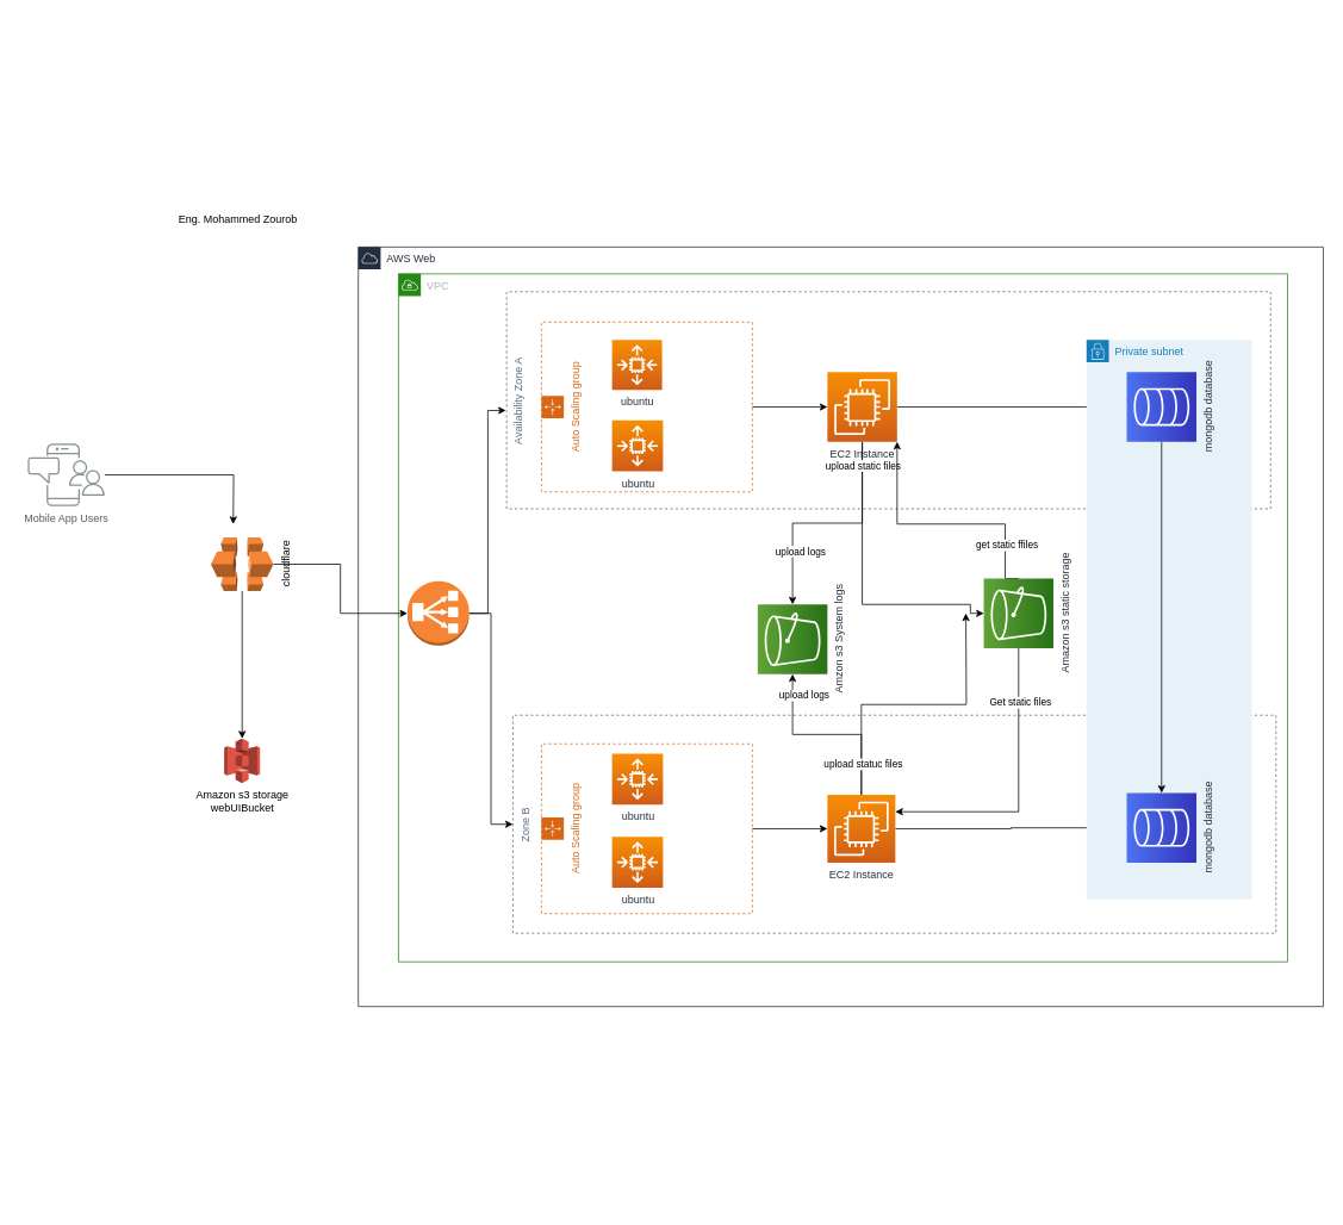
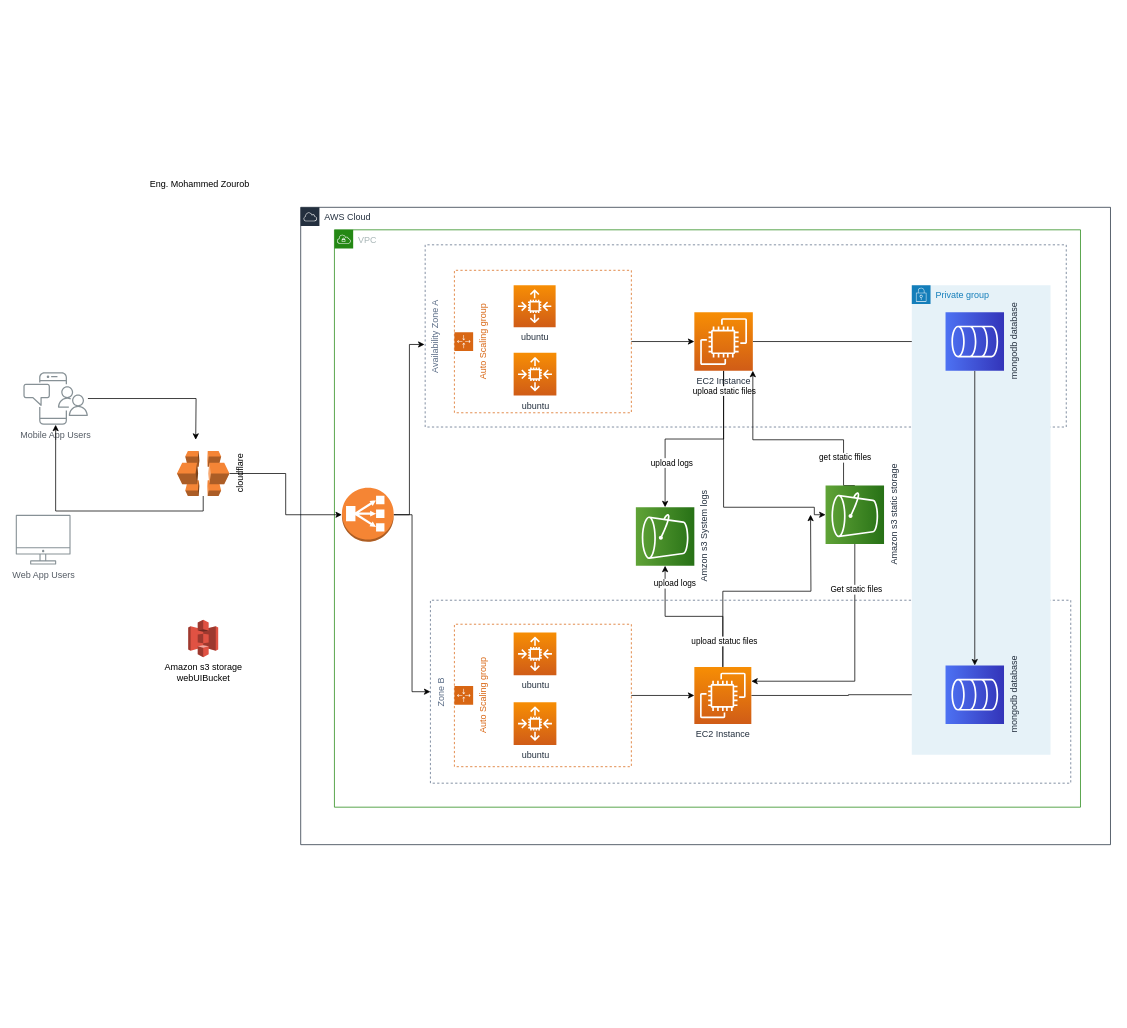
- <mxCell id="5" value="AWS Web" style="points=[[0,0],[0.25,0],[0.5,0],[0.75,0],[1,0],[1,0.25],[1,0.5],[1,0.75],[1,1],[0.75,1],[0.5,1],[0.25,1],[0,1],[0,0.75],[0,0.5],[0,0.25]];outlineConnect=0;gradientColor=none;html=1;whiteSpace=wrap;fontSize=12;fontStyle=0;container=1;pointerEvents=0;collapsible=0;recursiveResize=0;shape=mxgraph.aws4.group;grIcon=mxgraph.aws4.group_aws_cloud;strokeColor=#232F3E;fillColor=none;verticalAlign=top;align=left;spacingLeft=30;fontColor=#232F3E;dashed=0;" vertex="1" parent="1"><mxGeometry x="400" y="276" width="1080" height="850" as="geometry" /></mxCell>
+ <mxCell id="5" value="AWS Cloud" style="points=[[0,0],[0.25,0],[0.5,0],[0.75,0],[1,0],[1,0.25],[1,0.5],[1,0.75],[1,1],[0.75,1],[0.5,1],[0.25,1],[0,1],[0,0.75],[0,0.5],[0,0.25]];outlineConnect=0;gradientColor=none;html=1;whiteSpace=wrap;fontSize=12;fontStyle=0;container=1;pointerEvents=0;collapsible=0;recursiveResize=0;shape=mxgraph.aws4.group;grIcon=mxgraph.aws4.group_aws_cloud;strokeColor=#232F3E;fillColor=none;verticalAlign=top;align=left;spacingLeft=30;fontColor=#232F3E;dashed=0;" vertex="1" parent="1"><mxGeometry x="400" y="276" width="1080" height="850" as="geometry" /></mxCell>
- <mxCell id="35" value="Private subnet" style="points=[[0,0],[0.25,0],[0.5,0],[0.75,0],[1,0],[1,0.25],[1,0.5],[1,0.75],[1,1],[0.75,1],[0.5,1],[0.25,1],[0,1],[0,0.75],[0,0.5],[0,0.25]];outlineConnect=0;gradientColor=none;html=1;whiteSpace=wrap;fontSize=12;fontStyle=0;container=1;pointerEvents=0;collapsible=0;recursiveResize=0;shape=mxgraph.aws4.group;grIcon=mxgraph.aws4.group_security_group;grStroke=0;strokeColor=#147EBA;fillColor=#E6F2F8;verticalAlign=top;align=left;spacingLeft=30;fontColor=#147EBA;dashed=0;" vertex="1" parent="6"><mxGeometry x="770" y="74" width="185" height="626" as="geometry" /></mxCell>
+ <mxCell id="35" value="Private group" style="points=[[0,0],[0.25,0],[0.5,0],[0.75,0],[1,0],[1,0.25],[1,0.5],[1,0.75],[1,1],[0.75,1],[0.5,1],[0.25,1],[0,1],[0,0.75],[0,0.5],[0,0.25]];outlineConnect=0;gradientColor=none;html=1;whiteSpace=wrap;fontSize=12;fontStyle=0;container=1;pointerEvents=0;collapsible=0;recursiveResize=0;shape=mxgraph.aws4.group;grIcon=mxgraph.aws4.group_security_group;grStroke=0;strokeColor=#147EBA;fillColor=#E6F2F8;verticalAlign=top;align=left;spacingLeft=30;fontColor=#147EBA;dashed=0;" vertex="1" parent="6"><mxGeometry x="770" y="74" width="185" height="626" as="geometry" /></mxCell>
+ <mxCell id="2" value="Web App Users" style="outlineConnect=0;gradientColor=none;fontColor=#545B64;strokeColor=none;fillColor=#879196;dashed=0;verticalLabelPosition=bottom;verticalAlign=top;align=center;html=1;fontSize=12;fontStyle=0;aspect=fixed;shape=mxgraph.aws4.illustration_desktop;pointerEvents=1;labelBackgroundColor=#ffffff;" parent="1" vertex="1"><mxGeometry x="20" y="686" width="73.08" height="66.5" as="geometry" /></mxCell>
- <mxCell id="40" style="edgeStyle=orthogonalEdgeStyle;rounded=0;orthogonalLoop=1;jettySize=auto;html=1;exitX=0;exitY=0.5;exitDx=0;exitDy=0;exitPerimeter=0;" edge="1" parent="1" source="42" target="43"><mxGeometry relative="1" as="geometry" /></mxCell>
+ <mxCell id="40" style="edgeStyle=orthogonalEdgeStyle;rounded=0;orthogonalLoop=1;jettySize=auto;html=1;exitX=0;exitY=0.5;exitDx=0;exitDy=0;exitPerimeter=0;" edge="1" parent="1" source="42" target="4"><mxGeometry relative="1" as="geometry" /></mxCell>
